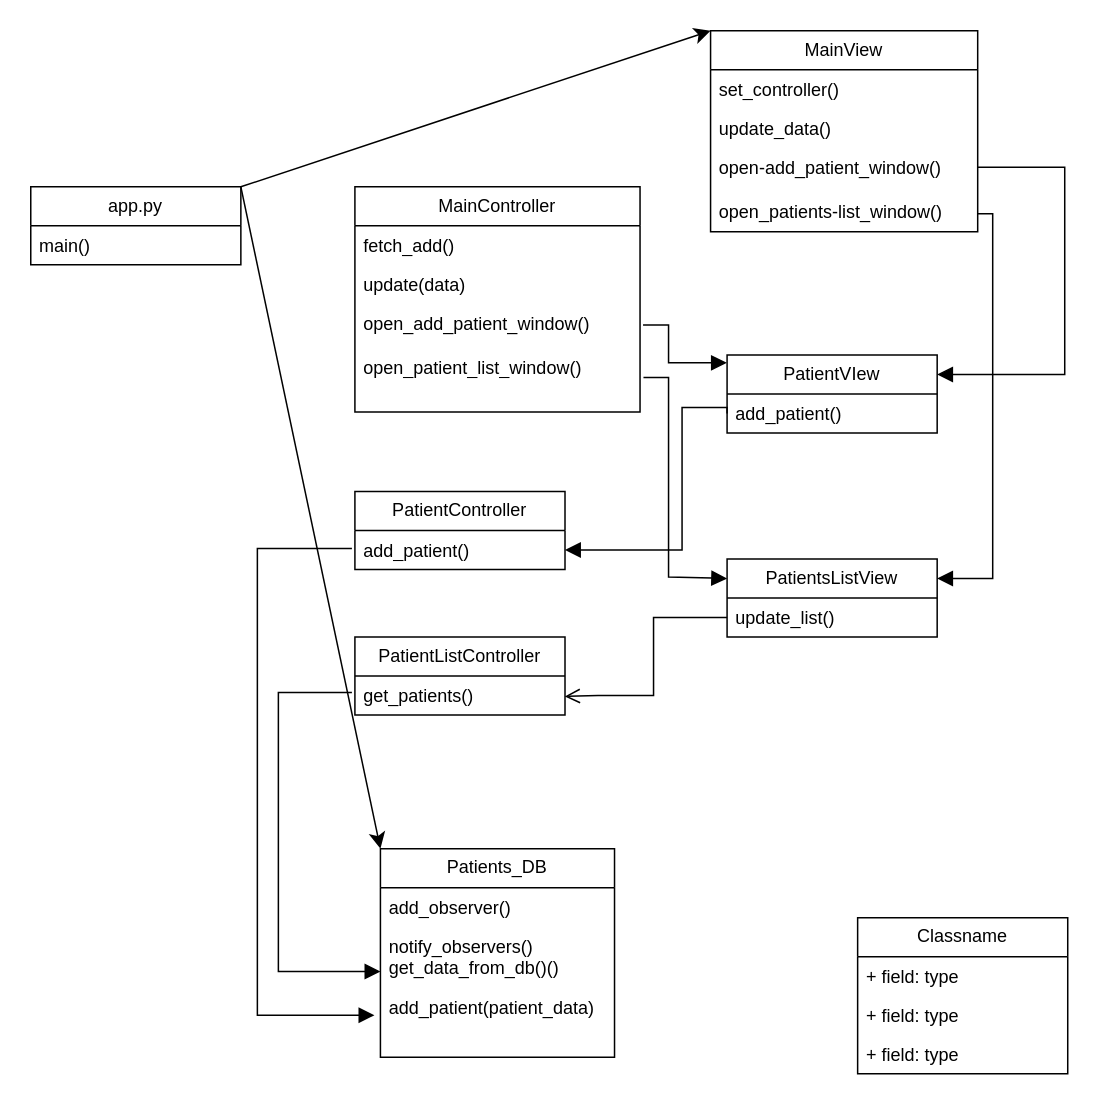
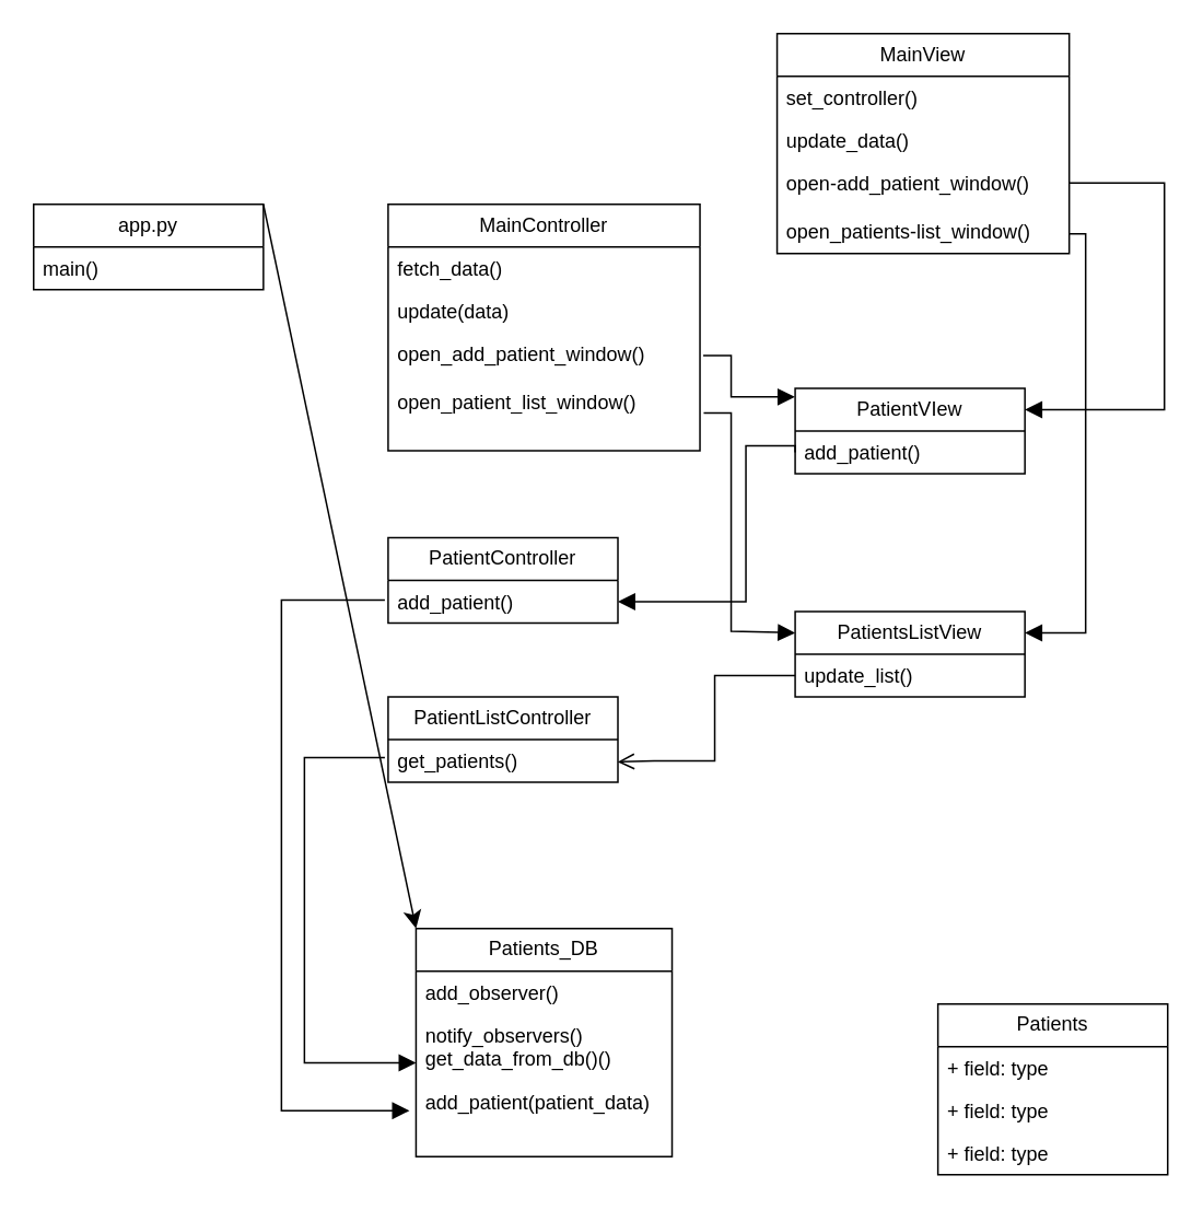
- <mxCell id="2" style="edgeStyle=none;curved=1;rounded=0;orthogonalLoop=1;jettySize=auto;html=1;exitX=1;exitY=0;exitDx=0;exitDy=0;entryX=0;entryY=0;entryDx=0;entryDy=0;fontSize=12;startSize=8;endSize=8;" edge="1" parent="1" source="3" target="25"><mxGeometry relative="1" as="geometry" /></mxCell>
- <mxCell id="6" value="fetch_add()" style="text;strokeColor=none;fillColor=none;align=left;verticalAlign=top;spacingLeft=4;spacingRight=4;overflow=hidden;rotatable=0;points=[[0,0.5],[1,0.5]];portConstraint=eastwest;whiteSpace=wrap;html=1;" vertex="1" parent="5"><mxGeometry y="26" width="190" height="26" as="geometry" /></mxCell>
+ <mxCell id="6" value="fetch_data()" style="text;strokeColor=none;fillColor=none;align=left;verticalAlign=top;spacingLeft=4;spacingRight=4;overflow=hidden;rotatable=0;points=[[0,0.5],[1,0.5]];portConstraint=eastwest;whiteSpace=wrap;html=1;" vertex="1" parent="5"><mxGeometry y="26" width="190" height="26" as="geometry" /></mxCell>
- <mxCell id="17" value="Classname" style="swimlane;fontStyle=0;childLayout=stackLayout;horizontal=1;startSize=26;fillColor=none;horizontalStack=0;resizeParent=1;resizeParentMax=0;resizeLast=0;collapsible=1;marginBottom=0;whiteSpace=wrap;html=1;" vertex="1" parent="1"><mxGeometry x="571" y="611" width="140" height="104" as="geometry" /></mxCell>
+ <mxCell id="17" value="Patients" style="swimlane;fontStyle=0;childLayout=stackLayout;horizontal=1;startSize=26;fillColor=none;horizontalStack=0;resizeParent=1;resizeParentMax=0;resizeLast=0;collapsible=1;marginBottom=0;whiteSpace=wrap;html=1;" vertex="1" parent="1"><mxGeometry x="571" y="611" width="140" height="104" as="geometry" /></mxCell>
